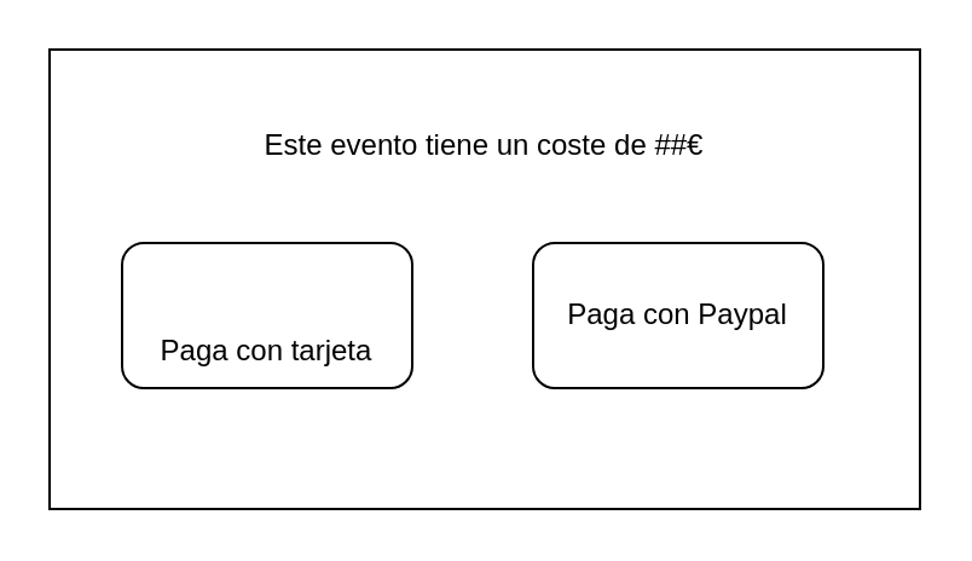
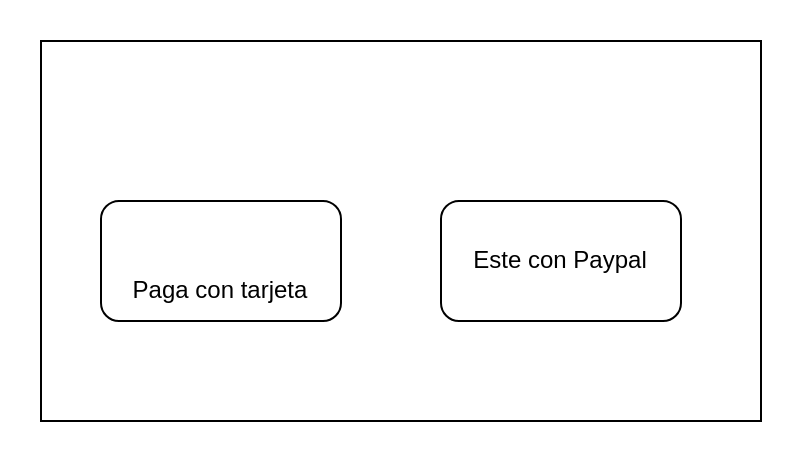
- <mxCell id="4" value="Este evento tiene un coste de ##€" style="text;html=1;strokeColor=none;fillColor=none;align=center;verticalAlign=middle;whiteSpace=wrap;rounded=0;" vertex="1" parent="1"><mxGeometry x="80" y="40" width="240" height="40" as="geometry" /></mxCell>
- <mxCell id="7" value="Paga con Paypal" style="text;html=1;strokeColor=none;fillColor=none;align=center;verticalAlign=middle;whiteSpace=wrap;rounded=0;" vertex="1" parent="1"><mxGeometry x="225" y="120" width="110" height="20" as="geometry" /></mxCell>
+ <mxCell id="7" value="Este con Paypal" style="text;html=1;strokeColor=none;fillColor=none;align=center;verticalAlign=middle;whiteSpace=wrap;rounded=0;" vertex="1" parent="1"><mxGeometry x="225" y="120" width="110" height="20" as="geometry" /></mxCell>
